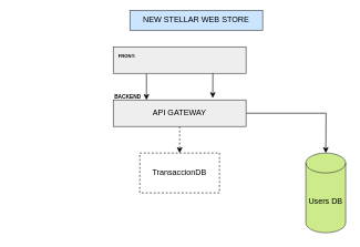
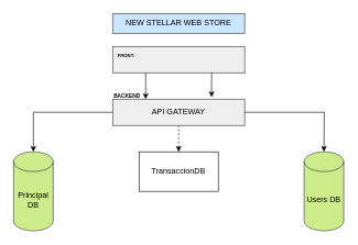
- <mxCell id="2" value="NEW STELLAR WEB STORE" style="rounded=0;whiteSpace=wrap;html=1;fillColor=#cce5ff;strokeColor=#36393d;" parent="1" vertex="1"><mxGeometry x="195" y="15" width="200" height="30" as="geometry" /></mxCell>
+ <mxCell id="2" value="NEW STELLAR WEB STORE" style="rounded=0;whiteSpace=wrap;html=1;fillColor=#cce5ff;strokeColor=#36393d;" parent="1" vertex="1"><mxGeometry x="170" y="20" width="200" height="30" as="geometry" /></mxCell>
+ <mxCell id="13" style="edgeStyle=orthogonalEdgeStyle;rounded=0;orthogonalLoop=1;jettySize=auto;html=1;exitX=0;exitY=0.5;exitDx=0;exitDy=0;entryX=0.5;entryY=0;entryDx=0;entryDy=0;entryPerimeter=0;" edge="1" parent="1" source="8" target="12"><mxGeometry relative="1" as="geometry" /></mxCell>
- <mxCell id="10" value="TransaccionDB" style="rounded=0;whiteSpace=wrap;html=1;dashed=1;" vertex="1" parent="1"><mxGeometry x="210" y="230" width="120" height="60" as="geometry" /></mxCell>
+ <mxCell id="10" value="TransaccionDB" style="rounded=0;whiteSpace=wrap;html=1;" vertex="1" parent="1"><mxGeometry x="210" y="230" width="120" height="60" as="geometry" /></mxCell>
+ <mxCell id="12" value="Principal DB" style="shape=cylinder3;whiteSpace=wrap;html=1;boundedLbl=1;backgroundOutline=1;size=15;fillColor=#cdeb8b;strokeColor=#36393d;" vertex="1" parent="1"><mxGeometry x="20" y="230" width="60" height="120" as="geometry" /></mxCell>
